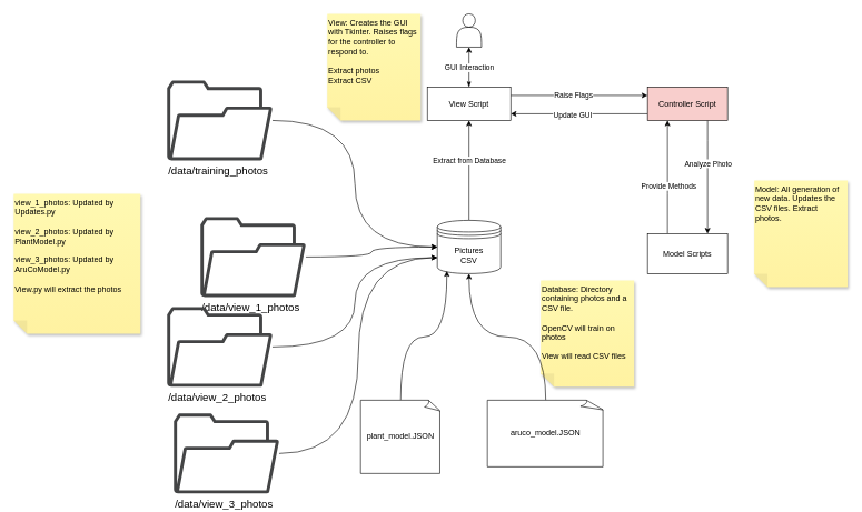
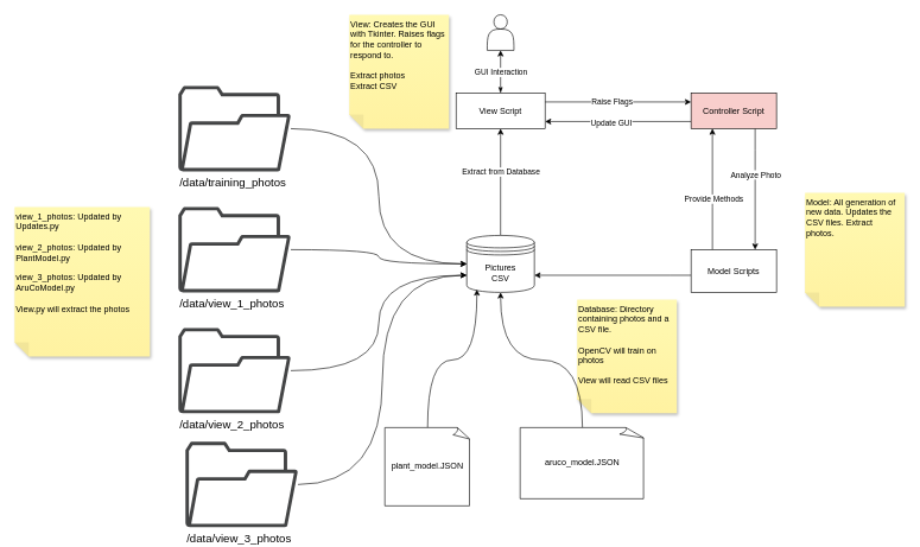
- <mxCell id="30" value="/data/view_1_photos" style="sketch=0;pointerEvents=1;shadow=0;dashed=0;html=1;strokeColor=none;fillColor=#434445;aspect=fixed;labelPosition=center;verticalLabelPosition=bottom;verticalAlign=top;align=left;outlineConnect=0;shape=mxgraph.vvd.folder;horizontal=1;fontSize=16;" parent="1" vertex="1"><mxGeometry x="300" y="325" width="157.89" height="120" as="geometry" /></mxCell>
+ <mxCell id="30" value="/data/view_1_photos" style="sketch=0;pointerEvents=1;shadow=0;dashed=0;html=1;strokeColor=none;fillColor=#434445;aspect=fixed;labelPosition=center;verticalLabelPosition=bottom;verticalAlign=top;align=left;outlineConnect=0;shape=mxgraph.vvd.folder;horizontal=1;fontSize=16;" parent="1" vertex="1"><mxGeometry x="250" y="290" width="157.89" height="120" as="geometry" /></mxCell>
+ <mxCell id="16" style="edgeStyle=orthogonalEdgeStyle;rounded=0;orthogonalLoop=1;jettySize=auto;html=1;entryX=1;entryY=0.7;entryDx=0;entryDy=0;" parent="1" source="19" target="15" edge="1"><mxGeometry relative="1" as="geometry"><mxPoint x="760" y="380" as="targetPoint" /><Array as="points"><mxPoint x="940" y="386" /><mxPoint x="940" y="386" /></Array></mxGeometry></mxCell>
